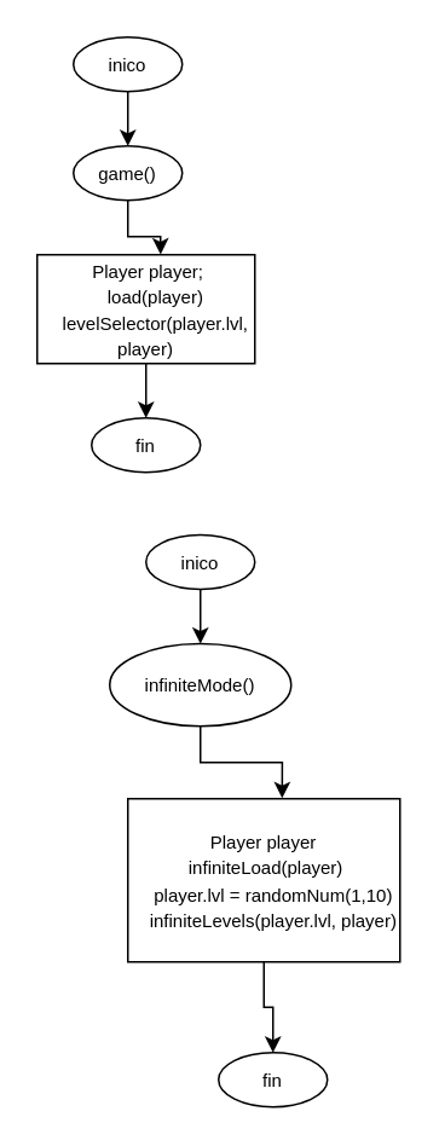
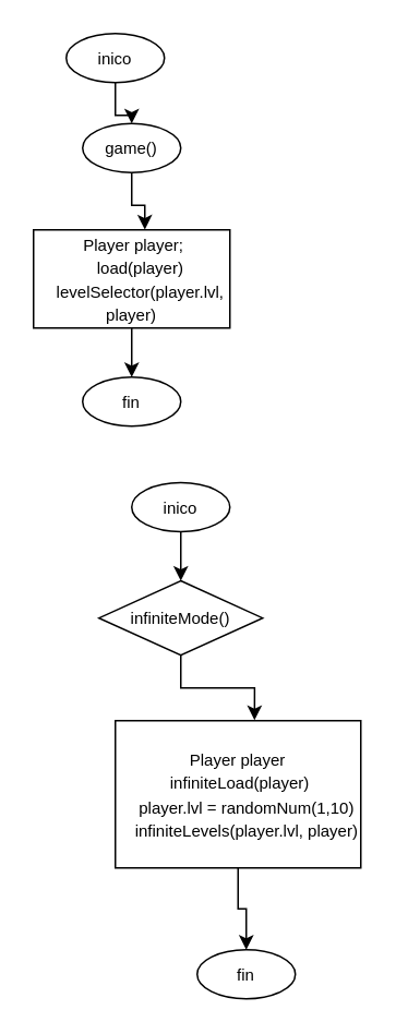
- <mxCell id="7" value="&lt;span style=&quot;font-size: 10px;&quot;&gt;game()&lt;/span&gt;" style="ellipse;whiteSpace=wrap;html=1;" vertex="1" parent="1"><mxGeometry x="40" y="80" width="60" height="30" as="geometry" /></mxCell>
+ <mxCell id="7" value="&lt;span style=&quot;font-size: 10px;&quot;&gt;game()&lt;/span&gt;" style="ellipse;whiteSpace=wrap;html=1;" vertex="1" parent="1"><mxGeometry x="50" y="75" width="60" height="30" as="geometry" /></mxCell>
- <mxCell id="14" value="&lt;span style=&quot;font-size: 10px;&quot;&gt;infiniteMode()&lt;/span&gt;" style="ellipse;whiteSpace=wrap;html=1;" vertex="1" parent="1"><mxGeometry x="60" y="354.5" width="100" height="45.5" as="geometry" /></mxCell>
+ <mxCell id="14" value="&lt;span style=&quot;font-size: 10px;&quot;&gt;infiniteMode()&lt;/span&gt;" style="rhombus;whiteSpace=wrap;html=1;" vertex="1" parent="1"><mxGeometry x="60" y="354.5" width="100" height="45.5" as="geometry" /></mxCell>
